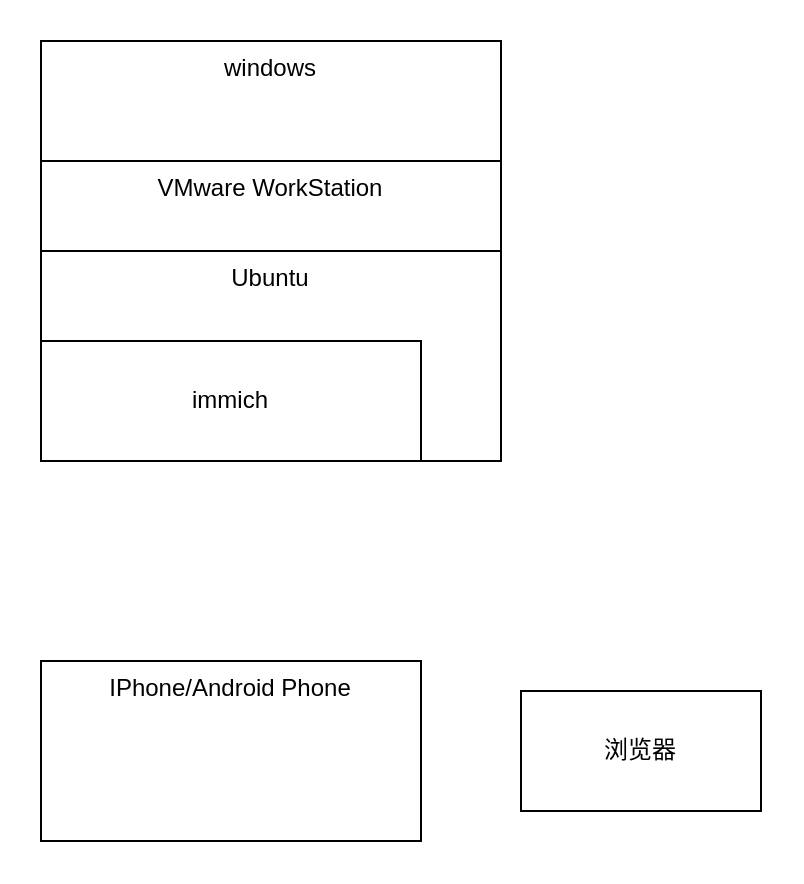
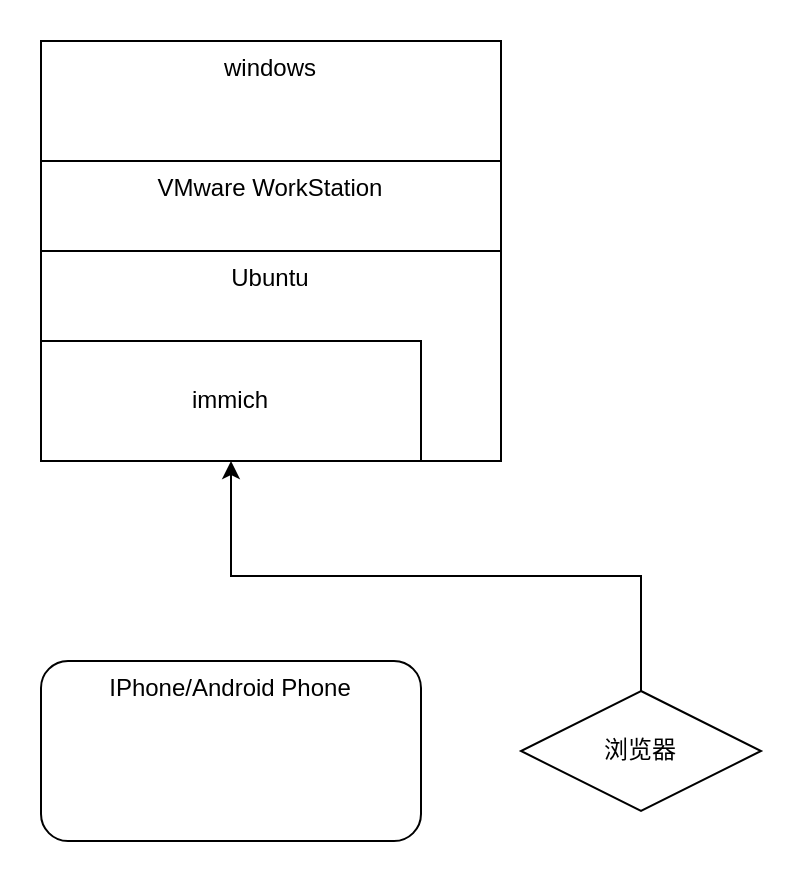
+ <mxCell id="7" style="edgeStyle=orthogonalEdgeStyle;rounded=0;orthogonalLoop=1;jettySize=auto;html=1;exitX=0.5;exitY=0;exitDx=0;exitDy=0;entryX=0.5;entryY=1;entryDx=0;entryDy=0;" edge="1" parent="1" source="8" target="5"><mxGeometry relative="1" as="geometry" /></mxCell>
- <mxCell id="6" value="IPhone/Android Phone" style="rounded=0;whiteSpace=wrap;html=1;verticalAlign=top;" vertex="1" parent="1"><mxGeometry x="20" y="330" width="190" height="90" as="geometry" /></mxCell>
+ <mxCell id="6" value="IPhone/Android Phone" style="whiteSpace=wrap;html=1;verticalAlign=top;rounded=1;" vertex="1" parent="1"><mxGeometry x="20" y="330" width="190" height="90" as="geometry" /></mxCell>
- <mxCell id="8" value="浏览器" style="rounded=0;whiteSpace=wrap;html=1;" vertex="1" parent="1"><mxGeometry x="260" y="345" width="120" height="60" as="geometry" /></mxCell>
+ <mxCell id="8" value="浏览器" style="rhombus;whiteSpace=wrap;html=1;" vertex="1" parent="1"><mxGeometry x="260" y="345" width="120" height="60" as="geometry" /></mxCell>
